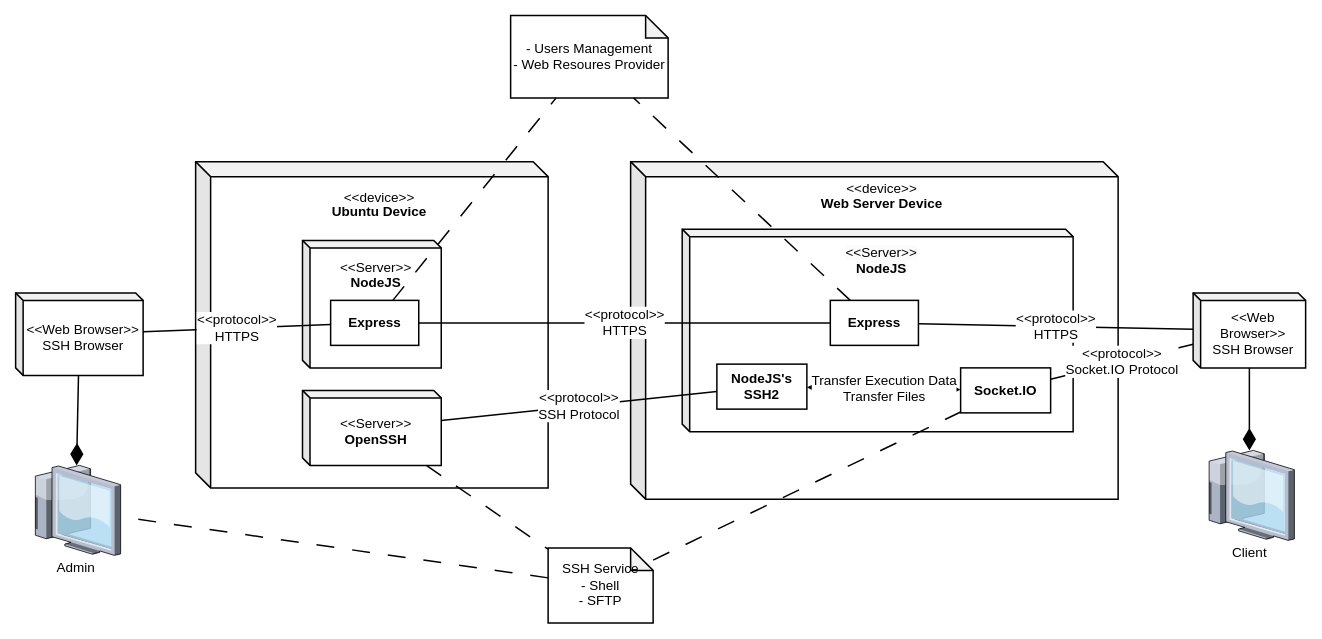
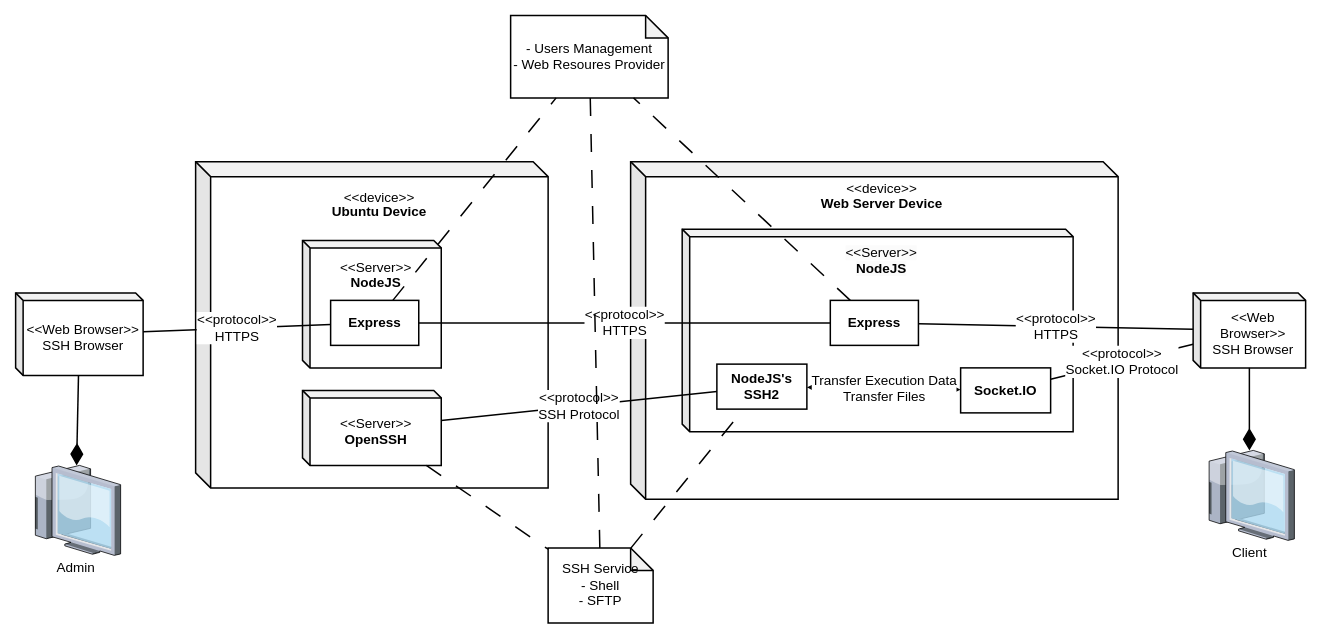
- <mxCell id="29" value="" style="endArrow=none;dashed=1;html=1;rounded=0;dashPattern=12 12;fontSize=18;strokeWidth=2;" parent="1" source="28" target="7" edge="1"><mxGeometry width="50" height="50" relative="1" as="geometry"><mxPoint x="852" y="740" as="sourcePoint" /><mxPoint x="1005" y="560" as="targetPoint" /></mxGeometry></mxCell>
+ <mxCell id="29" value="" style="endArrow=none;dashed=1;html=1;rounded=0;dashPattern=12 12;fontSize=18;strokeWidth=2;" parent="1" source="28" target="19" edge="1"><mxGeometry width="50" height="50" relative="1" as="geometry"><mxPoint x="852" y="740" as="sourcePoint" /><mxPoint x="1005" y="560" as="targetPoint" /></mxGeometry></mxCell>
- <mxCell id="27" value="" style="endArrow=none;dashed=1;html=1;rounded=0;dashPattern=12 12;fontSize=18;strokeWidth=2;" parent="1" source="28" target="20" edge="1"><mxGeometry width="50" height="50" relative="1" as="geometry"><mxPoint x="950" y="820" as="sourcePoint" /><mxPoint x="670" y="845.333" as="targetPoint" /></mxGeometry></mxCell>
+ <mxCell id="27" value="" style="endArrow=none;dashed=1;html=1;rounded=0;dashPattern=12 12;fontSize=18;strokeWidth=2;" parent="1" source="28" target="5" edge="1"><mxGeometry width="50" height="50" relative="1" as="geometry"><mxPoint x="950" y="820" as="sourcePoint" /><mxPoint x="670" y="845.333" as="targetPoint" /></mxGeometry></mxCell>
